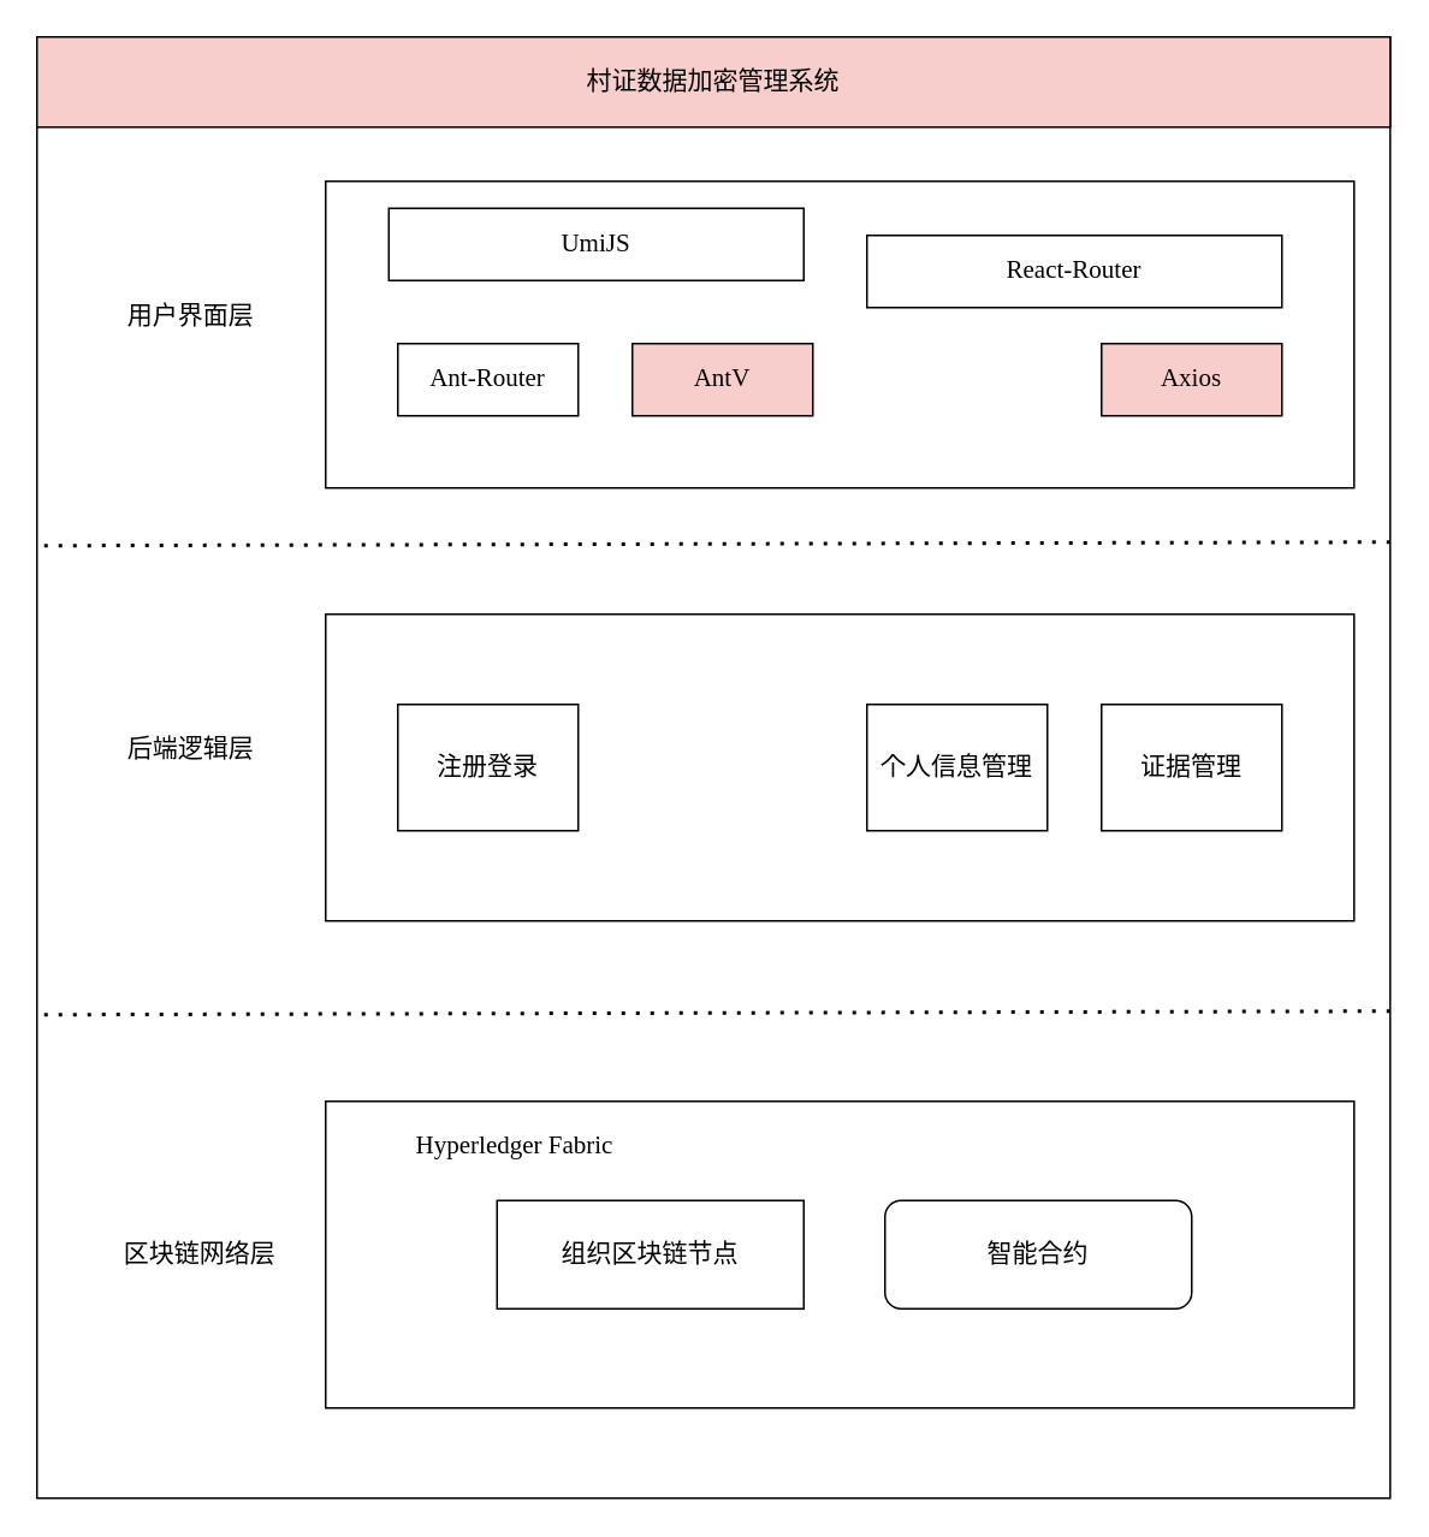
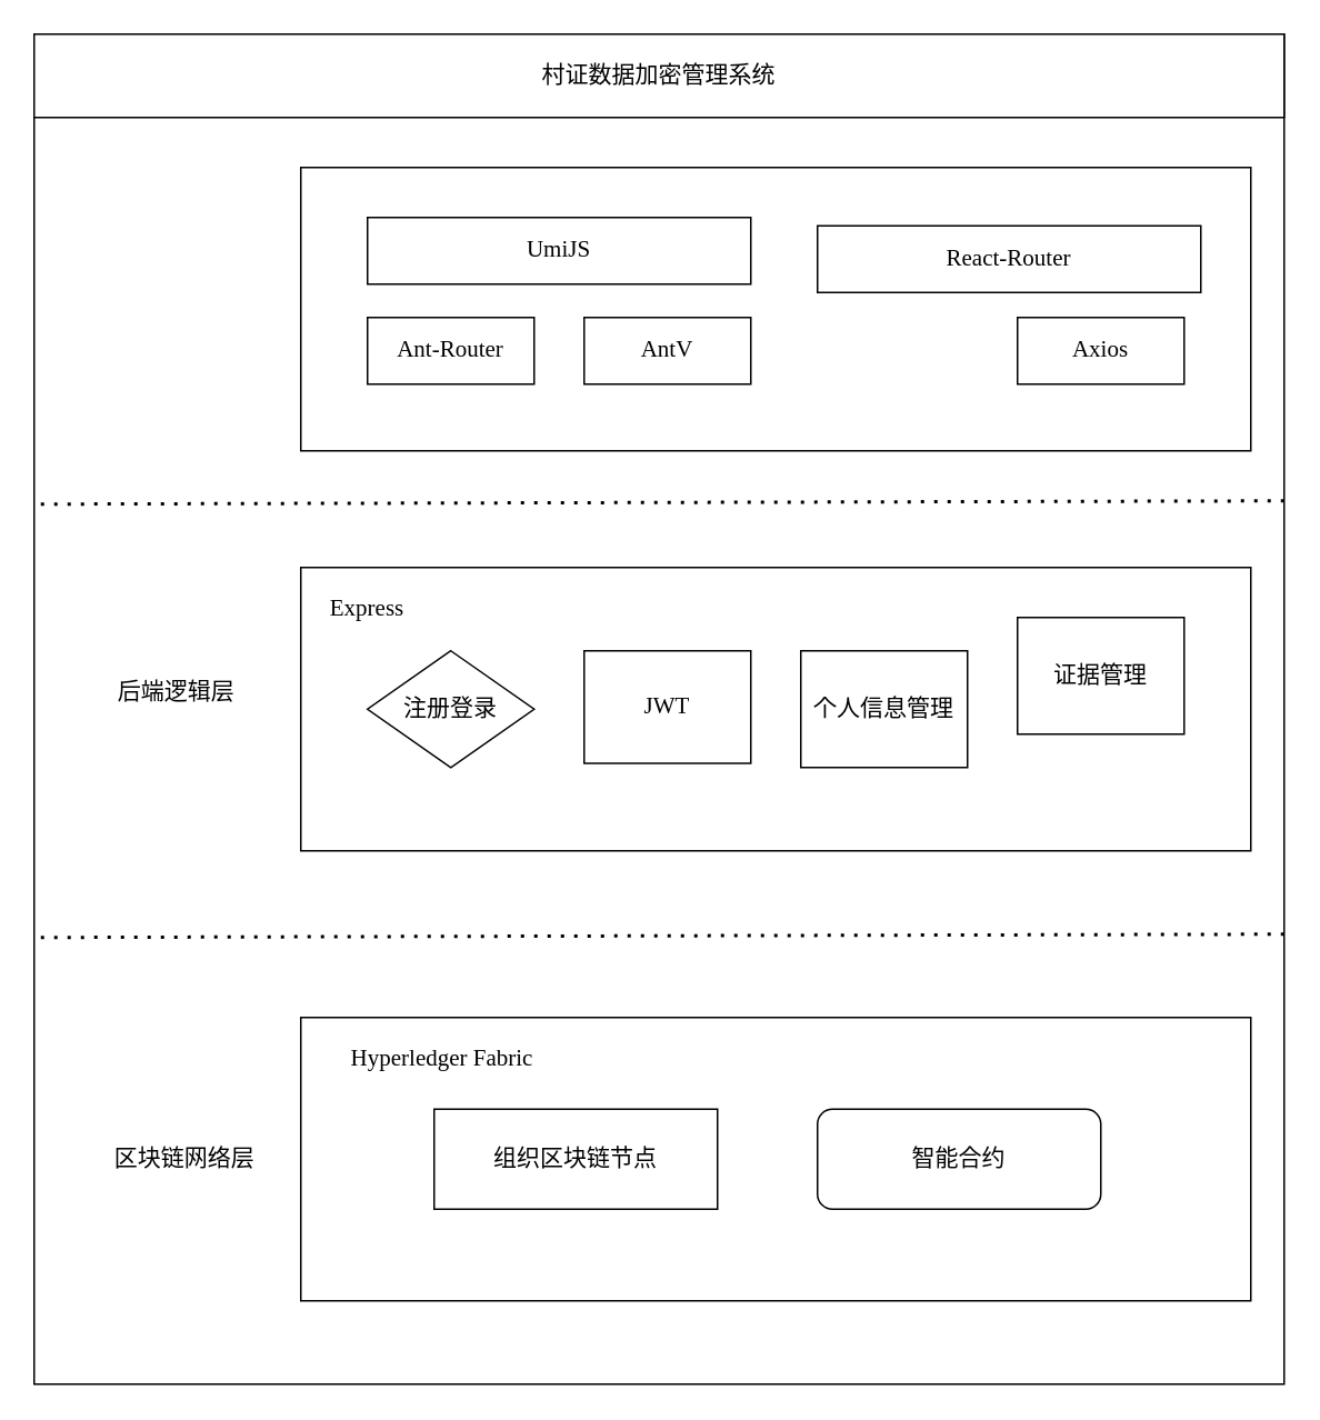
- <mxCell id="4" value="村证数据加密管理系统" style="rounded=0;whiteSpace=wrap;html=1;fontFamily=宋体;fontSize=14;fillColor=#f8cecc;" vertex="1" parent="2"><mxGeometry width="750" height="50" as="geometry" /></mxCell>
+ <mxCell id="4" value="村证数据加密管理系统" style="rounded=0;whiteSpace=wrap;html=1;fontFamily=宋体;fontSize=14;" vertex="1" parent="2"><mxGeometry width="750" height="50" as="geometry" /></mxCell>
- <mxCell id="12" value="UmiJS" style="rounded=0;whiteSpace=wrap;html=1;fontFamily=宋体;fontSize=14;" vertex="1" parent="2"><mxGeometry x="195" y="95" width="230" height="40" as="geometry" /></mxCell>
+ <mxCell id="12" value="UmiJS" style="rounded=0;whiteSpace=wrap;html=1;fontFamily=宋体;fontSize=14;" vertex="1" parent="2"><mxGeometry x="200" y="110" width="230" height="40" as="geometry" /></mxCell>
- <mxCell id="16" value="React-Router" style="rounded=0;whiteSpace=wrap;html=1;fontFamily=宋体;fontSize=14;" vertex="1" parent="2"><mxGeometry x="460" y="110" width="230" height="40" as="geometry" /></mxCell>
+ <mxCell id="16" value="React-Router" style="rounded=0;whiteSpace=wrap;html=1;fontFamily=宋体;fontSize=14;" vertex="1" parent="2"><mxGeometry x="470" y="115" width="230" height="40" as="geometry" /></mxCell>
- <mxCell id="7" value="用户界面层" style="text;html=1;strokeColor=none;fillColor=none;align=center;verticalAlign=middle;whiteSpace=wrap;rounded=0;fontFamily=宋体;fontSize=14;" vertex="1" parent="2"><mxGeometry x="41" y="140" width="89" height="30" as="geometry" /></mxCell>
- <mxCell id="14" value="AntV" style="rounded=0;whiteSpace=wrap;html=1;fontFamily=宋体;fontSize=14;fillColor=#f8cecc;" vertex="1" parent="2"><mxGeometry x="330" y="170" width="100" height="40" as="geometry" /></mxCell>
+ <mxCell id="14" value="AntV" style="rounded=0;whiteSpace=wrap;html=1;fontFamily=宋体;fontSize=14;" vertex="1" parent="2"><mxGeometry x="330" y="170" width="100" height="40" as="geometry" /></mxCell>
- <mxCell id="15" value="Axios" style="rounded=0;whiteSpace=wrap;html=1;fontFamily=宋体;fontSize=14;fillColor=#f8cecc;" vertex="1" parent="2"><mxGeometry x="590" y="170" width="100" height="40" as="geometry" /></mxCell>
+ <mxCell id="15" value="Axios" style="rounded=0;whiteSpace=wrap;html=1;fontFamily=宋体;fontSize=14;" vertex="1" parent="2"><mxGeometry x="590" y="170" width="100" height="40" as="geometry" /></mxCell>
+ <mxCell id="17" value="Express" style="text;html=1;strokeColor=none;fillColor=none;align=center;verticalAlign=middle;whiteSpace=wrap;rounded=0;fontFamily=宋体;fontSize=14;" vertex="1" parent="2"><mxGeometry x="170" y="330" width="60" height="30" as="geometry" /></mxCell>
+ <mxCell id="20" value="JWT" style="rounded=0;whiteSpace=wrap;html=1;fontFamily=宋体;fontSize=14;" vertex="1" parent="2"><mxGeometry x="330" y="370" width="100" height="67.5" as="geometry" /></mxCell>
- <mxCell id="18" value="注册登录" style="rounded=0;whiteSpace=wrap;html=1;fontFamily=宋体;fontSize=14;" vertex="1" parent="2"><mxGeometry x="200" y="370" width="100" height="70" as="geometry" /></mxCell>
+ <mxCell id="18" value="注册登录" style="rhombus;whiteSpace=wrap;html=1;fontFamily=宋体;fontSize=14;" vertex="1" parent="2"><mxGeometry x="200" y="370" width="100" height="70" as="geometry" /></mxCell>
- <mxCell id="21" value="证据管理" style="rounded=0;whiteSpace=wrap;html=1;fontFamily=宋体;fontSize=14;" vertex="1" parent="2"><mxGeometry x="590" y="370" width="100" height="70" as="geometry" /></mxCell>
+ <mxCell id="21" value="证据管理" style="rounded=0;whiteSpace=wrap;html=1;fontFamily=宋体;fontSize=14;" vertex="1" parent="2"><mxGeometry x="590" y="350" width="100" height="70" as="geometry" /></mxCell>
- <mxCell id="25" value="Hyperledger Fabric" style="text;html=1;strokeColor=none;fillColor=none;align=center;verticalAlign=middle;whiteSpace=wrap;rounded=0;fontFamily=宋体;fontSize=14;" vertex="1" parent="2"><mxGeometry x="190" y="600" width="150" height="30" as="geometry" /></mxCell>
+ <mxCell id="25" value="Hyperledger Fabric" style="text;html=1;strokeColor=none;fillColor=none;align=center;verticalAlign=middle;whiteSpace=wrap;rounded=0;fontFamily=宋体;fontSize=14;" vertex="1" parent="2"><mxGeometry x="170" y="600" width="150" height="30" as="geometry" /></mxCell>
- <mxCell id="22" value="组织区块链节点" style="rounded=0;whiteSpace=wrap;html=1;fontFamily=宋体;fontSize=14;" vertex="1" parent="2"><mxGeometry x="255" y="645" width="170" height="60" as="geometry" /></mxCell>
+ <mxCell id="22" value="组织区块链节点" style="rounded=0;whiteSpace=wrap;html=1;fontFamily=宋体;fontSize=14;" vertex="1" parent="2"><mxGeometry x="240" y="645" width="170" height="60" as="geometry" /></mxCell>
